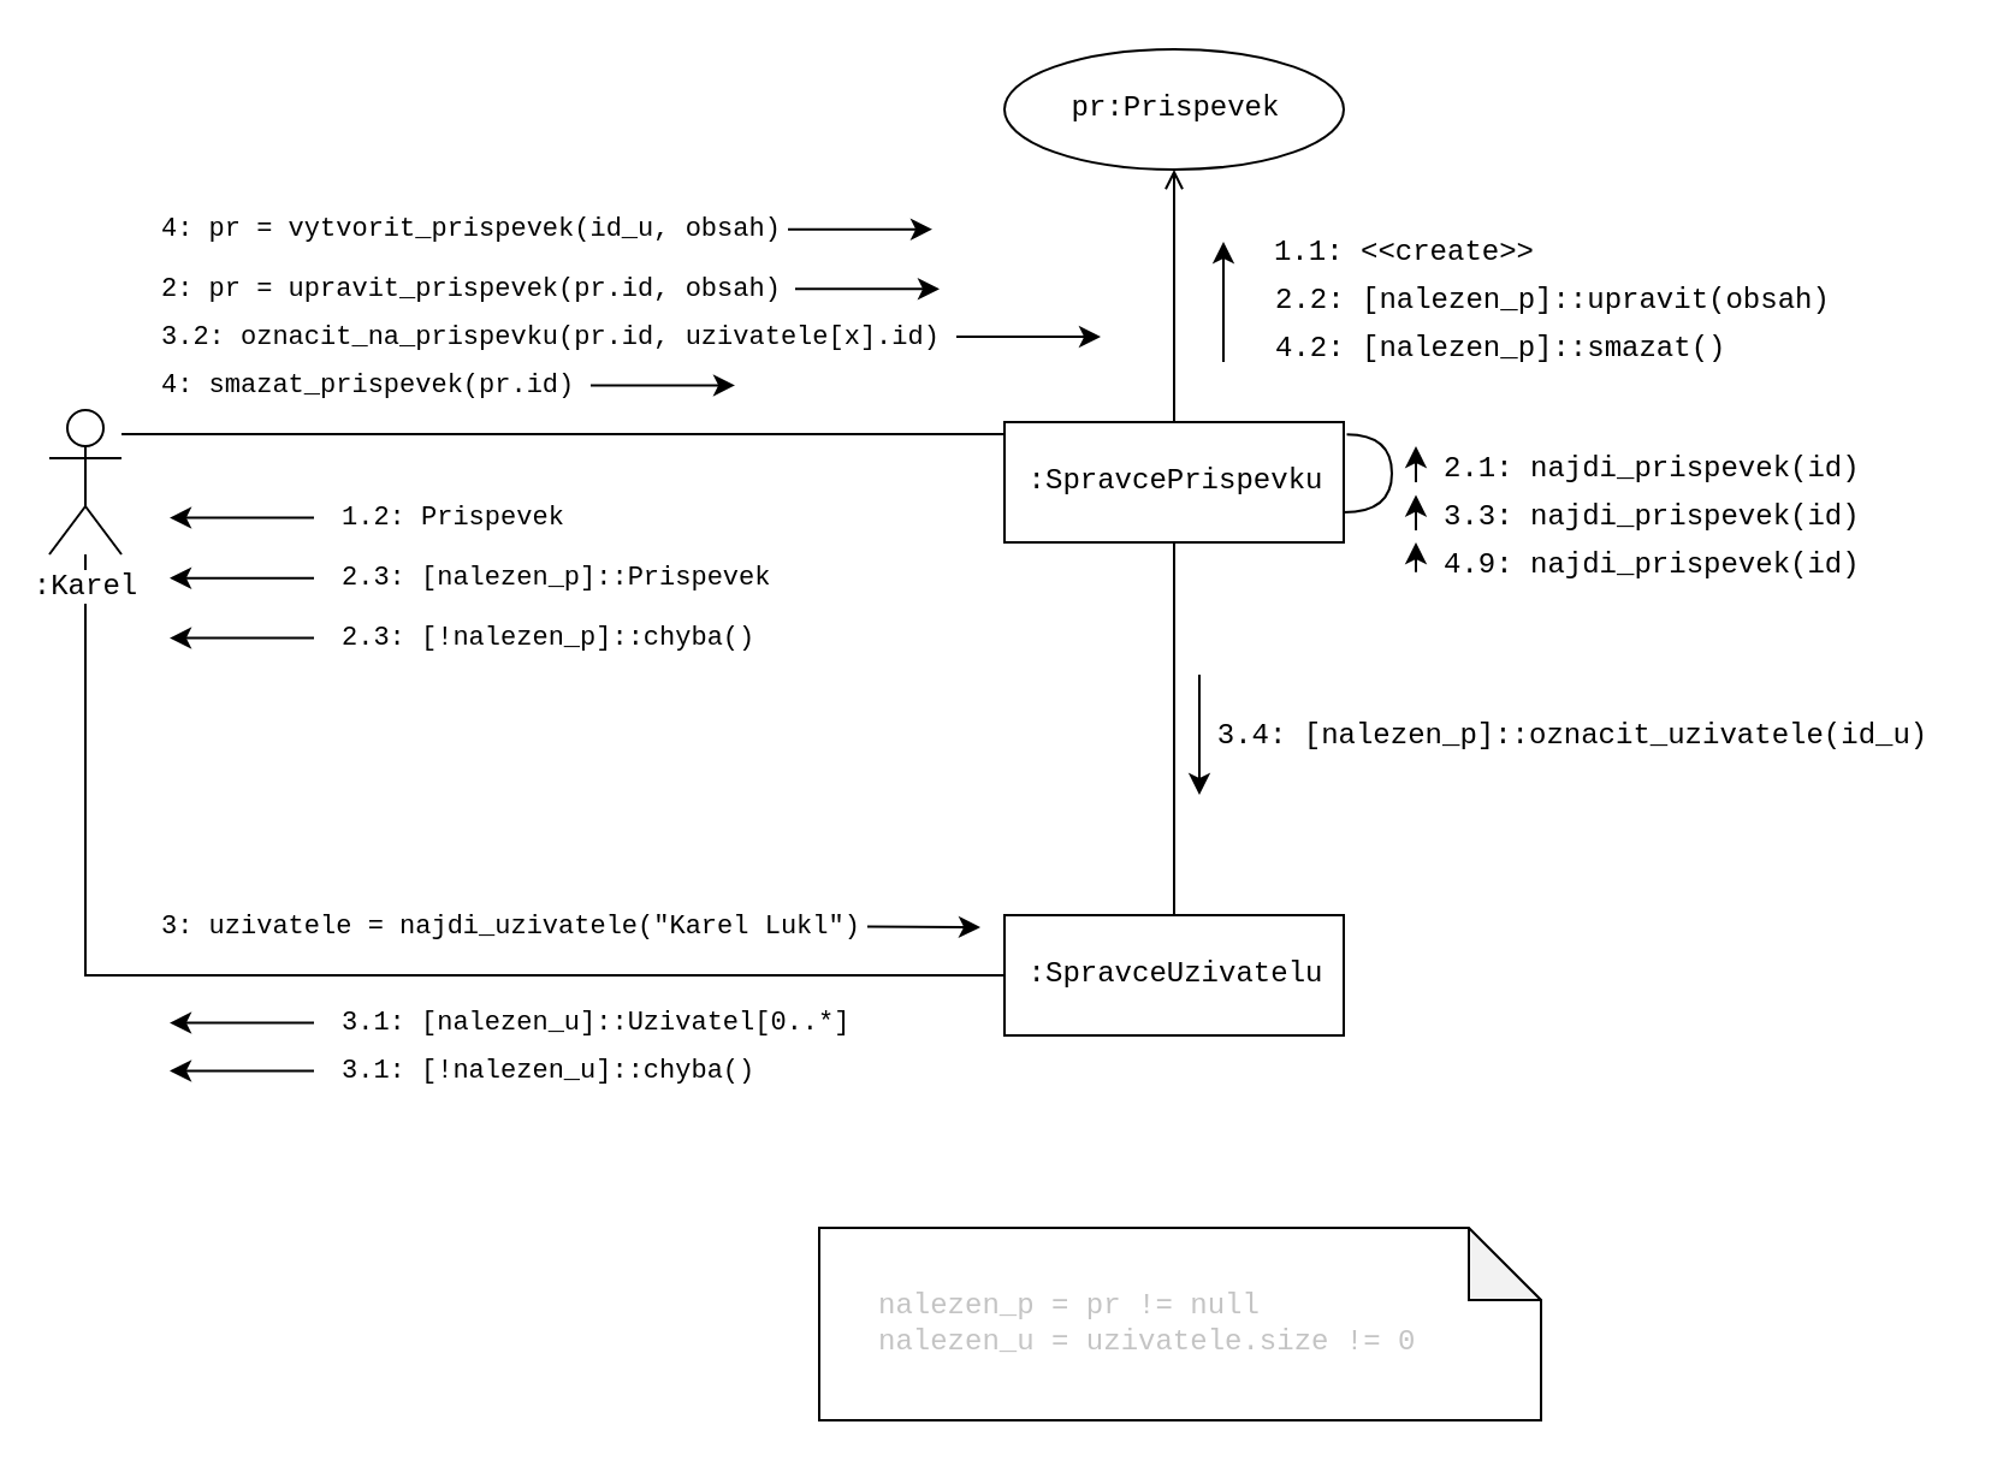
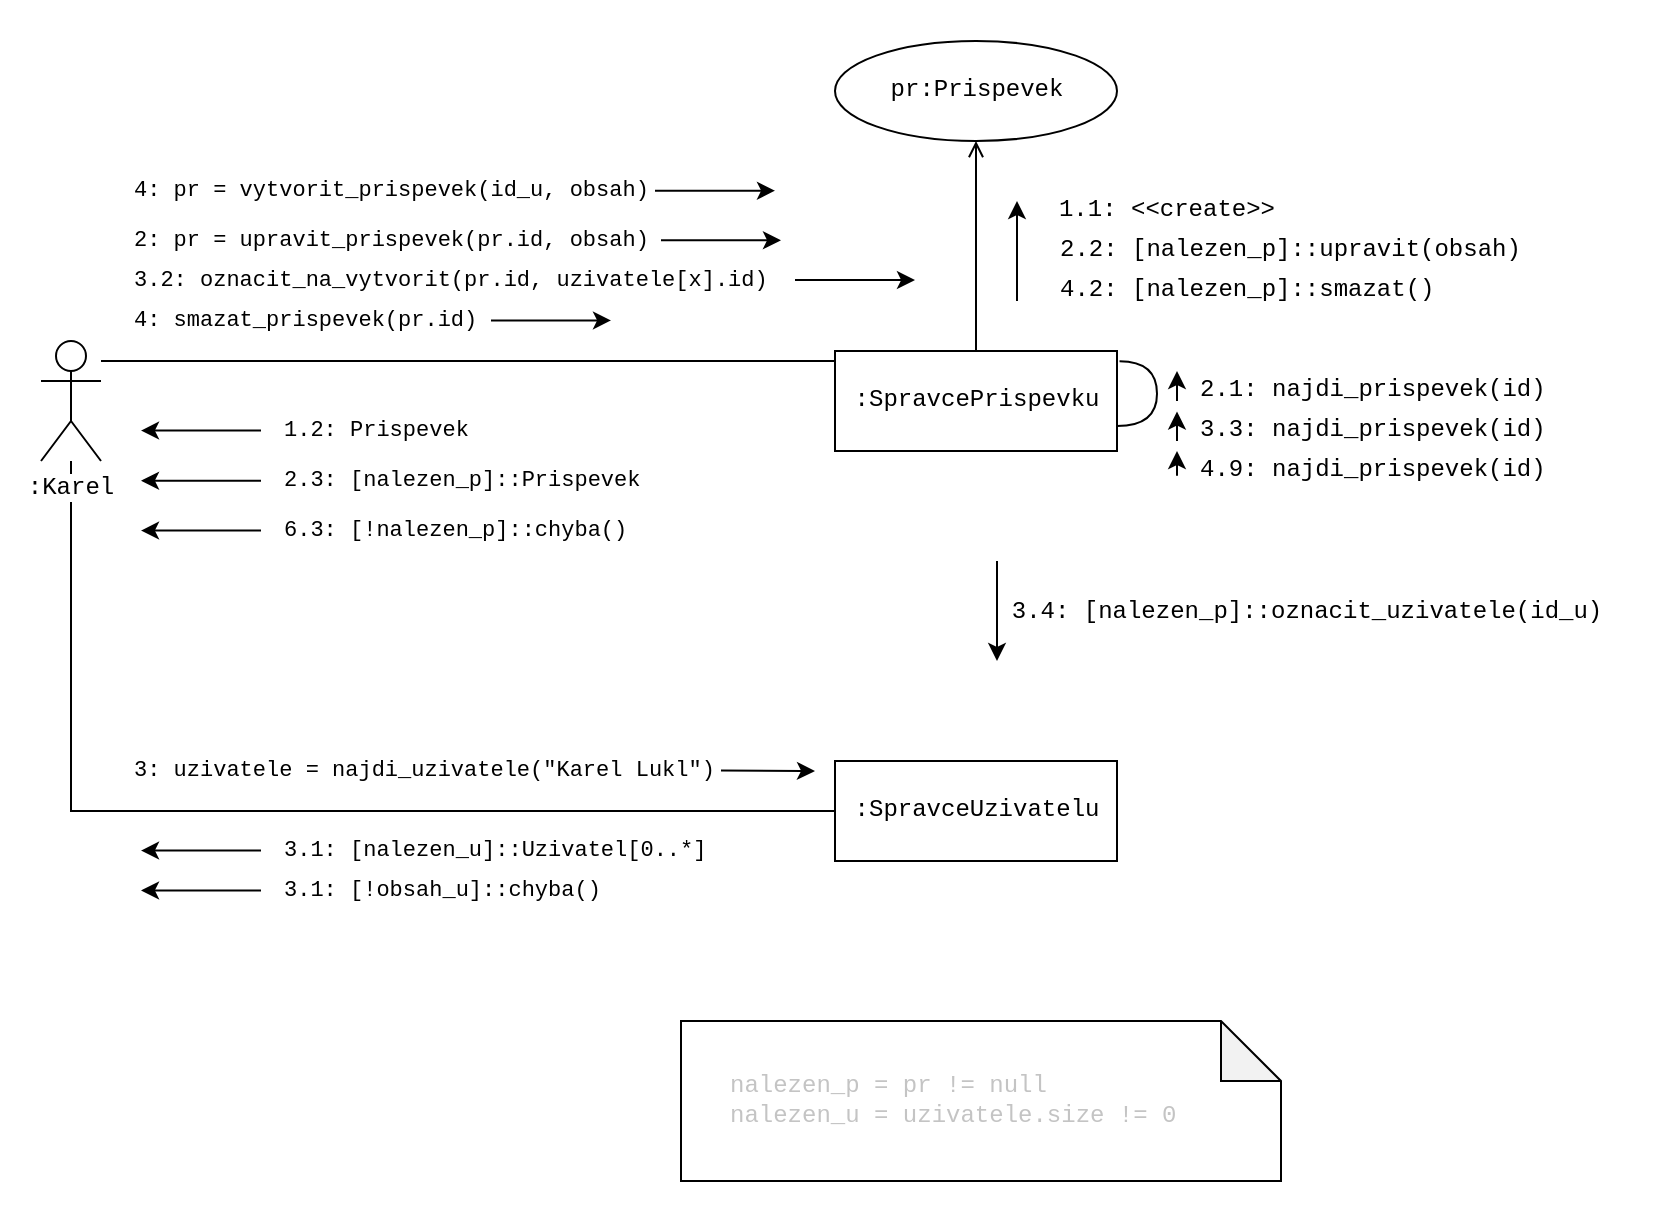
- <mxCell id="30" value="&lt;span style=&quot;font-size: 11px;&quot;&gt;3.2: oznacit_na_prispevku(pr.id, uzivatele[x].id)&lt;/span&gt;" style="text;html=1;align=left;verticalAlign=middle;resizable=0;points=[];autosize=1;strokeColor=none;fillColor=none;fontFamily=Courier New;" parent="1" vertex="1"><mxGeometry x="65" y="125" width="350" height="30" as="geometry" /></mxCell>
+ <mxCell id="30" value="&lt;span style=&quot;font-size: 11px;&quot;&gt;3.2: oznacit_na_vytvorit(pr.id, uzivatele[x].id)&lt;/span&gt;" style="text;html=1;align=left;verticalAlign=middle;resizable=0;points=[];autosize=1;strokeColor=none;fillColor=none;fontFamily=Courier New;" parent="1" vertex="1"><mxGeometry x="65" y="125" width="350" height="30" as="geometry" /></mxCell>
- <mxCell id="19" value="&lt;span style=&quot;font-size: 11px;&quot;&gt;2.3: [!nalezen_p]::chyba()&lt;/span&gt;" style="text;html=1;align=left;verticalAlign=middle;resizable=0;points=[];autosize=1;strokeColor=none;fillColor=none;fontFamily=Courier New;" parent="1" vertex="1"><mxGeometry x="140" y="250" width="200" height="30" as="geometry" /></mxCell>
+ <mxCell id="19" value="&lt;span style=&quot;font-size: 11px;&quot;&gt;6.3: [!nalezen_p]::chyba()&lt;/span&gt;" style="text;html=1;align=left;verticalAlign=middle;resizable=0;points=[];autosize=1;strokeColor=none;fillColor=none;fontFamily=Courier New;" parent="1" vertex="1"><mxGeometry x="140" y="250" width="200" height="30" as="geometry" /></mxCell>
- <mxCell id="7" style="edgeStyle=orthogonalEdgeStyle;rounded=0;orthogonalLoop=1;jettySize=auto;html=1;endArrow=none;endFill=0;" parent="1" source="8" target="27" edge="1"><mxGeometry relative="1" as="geometry" /></mxCell>
- <mxCell id="41" value="&lt;span style=&quot;font-size: 11px;&quot;&gt;3.1: [!nalezen_u]::chyba()&lt;/span&gt;" style="text;html=1;align=left;verticalAlign=middle;resizable=0;points=[];autosize=1;strokeColor=none;fillColor=none;fontFamily=Courier New;" parent="1" vertex="1"><mxGeometry x="140" y="430" width="200" height="30" as="geometry" /></mxCell>
+ <mxCell id="41" value="&lt;span style=&quot;font-size: 11px;&quot;&gt;3.1: [!obsah_u]::chyba()&lt;/span&gt;" style="text;html=1;align=left;verticalAlign=middle;resizable=0;points=[];autosize=1;strokeColor=none;fillColor=none;fontFamily=Courier New;" parent="1" vertex="1"><mxGeometry x="140" y="430" width="200" height="30" as="geometry" /></mxCell>
